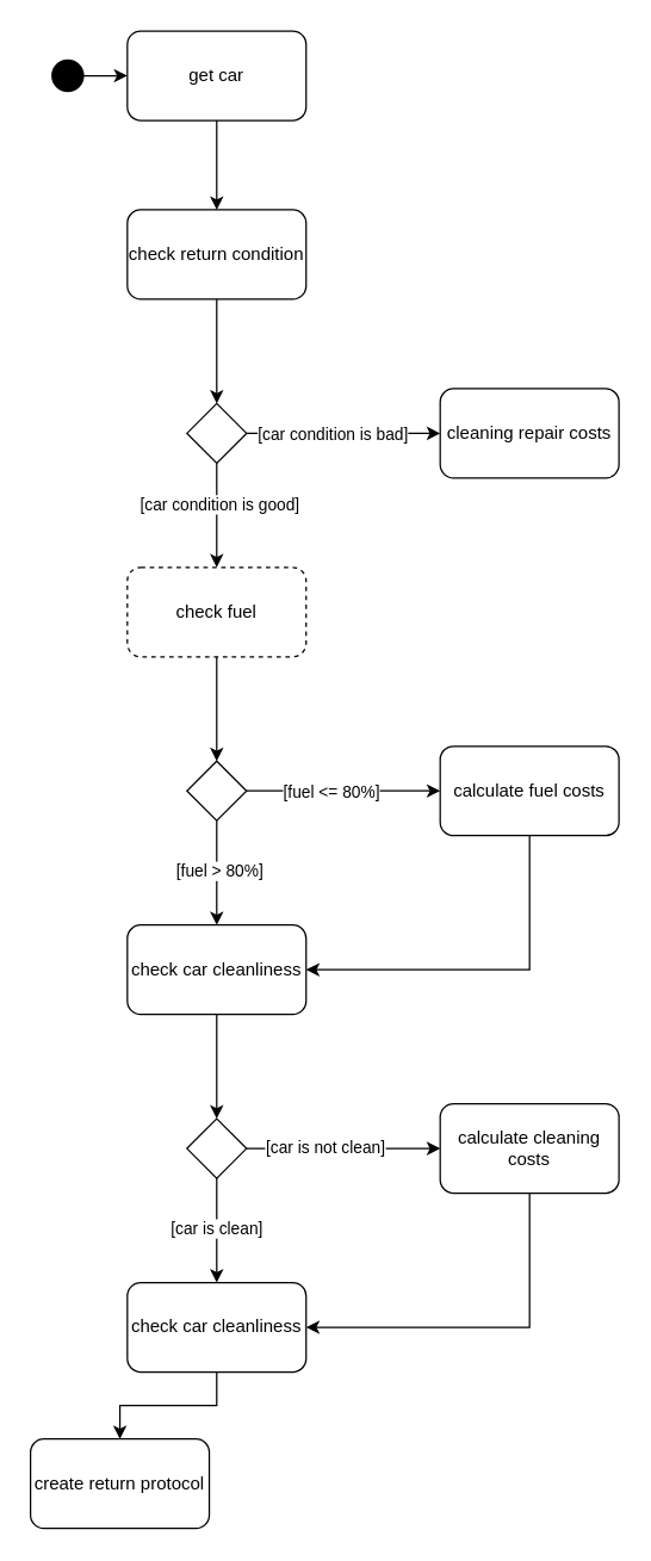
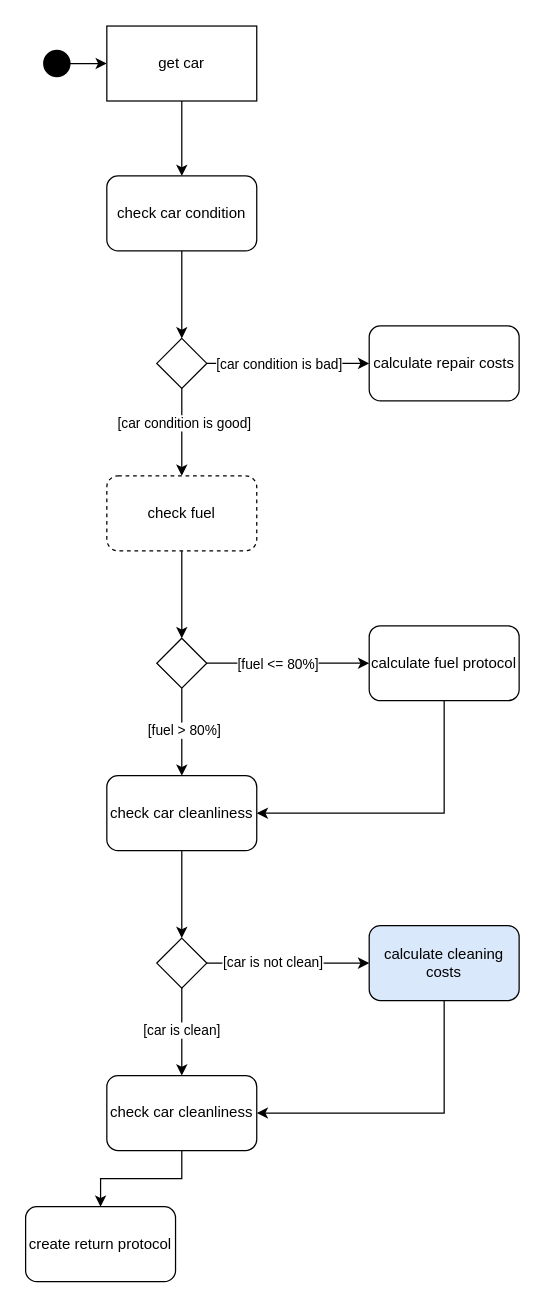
- <mxCell id="3" value="get car" style="rounded=1;whiteSpace=wrap;html=1;" vertex="1" parent="1"><mxGeometry x="85" y="20" width="120" height="60" as="geometry" /></mxCell>
+ <mxCell id="3" value="get car" style="whiteSpace=wrap;html=1;rounded=0;" vertex="1" parent="1"><mxGeometry x="85" y="20" width="120" height="60" as="geometry" /></mxCell>
- <mxCell id="7" value="check return condition" style="rounded=1;whiteSpace=wrap;html=1;" vertex="1" parent="1"><mxGeometry x="85" y="140" width="120" height="60" as="geometry" /></mxCell>
+ <mxCell id="7" value="check car condition" style="rounded=1;whiteSpace=wrap;html=1;" vertex="1" parent="1"><mxGeometry x="85" y="140" width="120" height="60" as="geometry" /></mxCell>
- <mxCell id="14" value="cleaning repair costs" style="rounded=1;whiteSpace=wrap;html=1;" vertex="1" parent="1"><mxGeometry x="295" y="260" width="120" height="60" as="geometry" /></mxCell>
+ <mxCell id="14" value="calculate repair costs" style="rounded=1;whiteSpace=wrap;html=1;" vertex="1" parent="1"><mxGeometry x="295" y="260" width="120" height="60" as="geometry" /></mxCell>
- <mxCell id="23" value="calculate fuel costs" style="rounded=1;whiteSpace=wrap;html=1;" vertex="1" parent="1"><mxGeometry x="295" y="500" width="120" height="60" as="geometry" /></mxCell>
+ <mxCell id="23" value="calculate fuel protocol" style="rounded=1;whiteSpace=wrap;html=1;" vertex="1" parent="1"><mxGeometry x="295" y="500" width="120" height="60" as="geometry" /></mxCell>
- <mxCell id="32" value="calculate cleaning costs" style="rounded=1;whiteSpace=wrap;html=1;" vertex="1" parent="1"><mxGeometry x="295" y="740" width="120" height="60" as="geometry" /></mxCell>
+ <mxCell id="32" value="calculate cleaning costs" style="rounded=1;whiteSpace=wrap;html=1;fillColor=#dae8fc;" vertex="1" parent="1"><mxGeometry x="295" y="740" width="120" height="60" as="geometry" /></mxCell>
